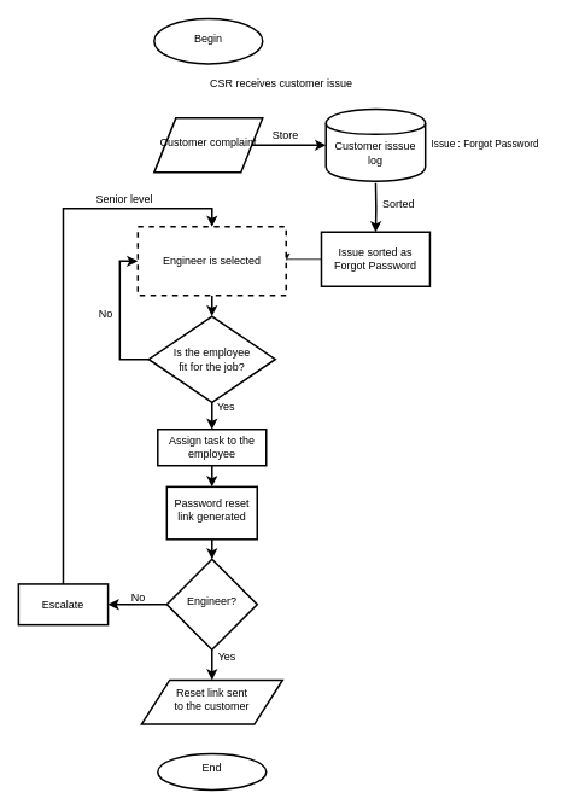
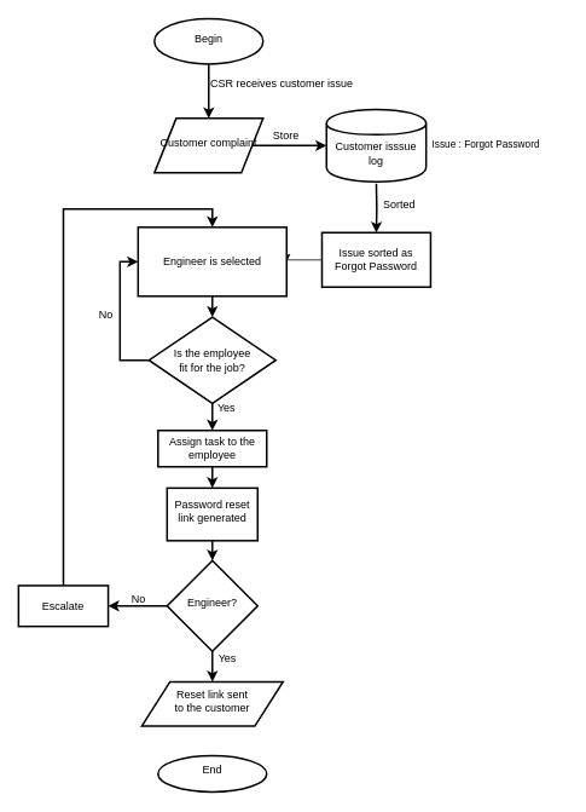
+ <mxCell id="2" style="edgeStyle=orthogonalEdgeStyle;rounded=0;orthogonalLoop=1;jettySize=auto;html=1;exitX=0.5;exitY=1;exitDx=0;exitDy=0;entryX=0.5;entryY=0;entryDx=0;entryDy=0;labelBackgroundColor=none;fontColor=#000000;strokeWidth=2;" parent="1" source="3" target="7" edge="1"><mxGeometry relative="1" as="geometry" /></mxCell>
- <mxCell id="17" value="Senior level" style="text;html=1;resizable=0;points=[];autosize=1;align=left;verticalAlign=top;spacingTop=-7;fontColor=#000000;labelBackgroundColor=none;labelBorderColor=none;strokeWidth=2;" parent="1" vertex="1"><mxGeometry x="104" y="213" width="90" height="20" as="geometry" /></mxCell>
- <mxCell id="24" value="Engineer is selected" style="rounded=0;whiteSpace=wrap;html=1;labelBackgroundColor=none;fontColor=#000000;strokeWidth=2;dashed=1;" parent="1" vertex="1"><mxGeometry x="152" y="250" width="164" height="76" as="geometry" /></mxCell>
+ <mxCell id="24" value="Engineer is selected" style="rounded=0;whiteSpace=wrap;html=1;labelBackgroundColor=none;fontColor=#000000;strokeWidth=2;" parent="1" vertex="1"><mxGeometry x="152" y="250" width="164" height="76" as="geometry" /></mxCell>
